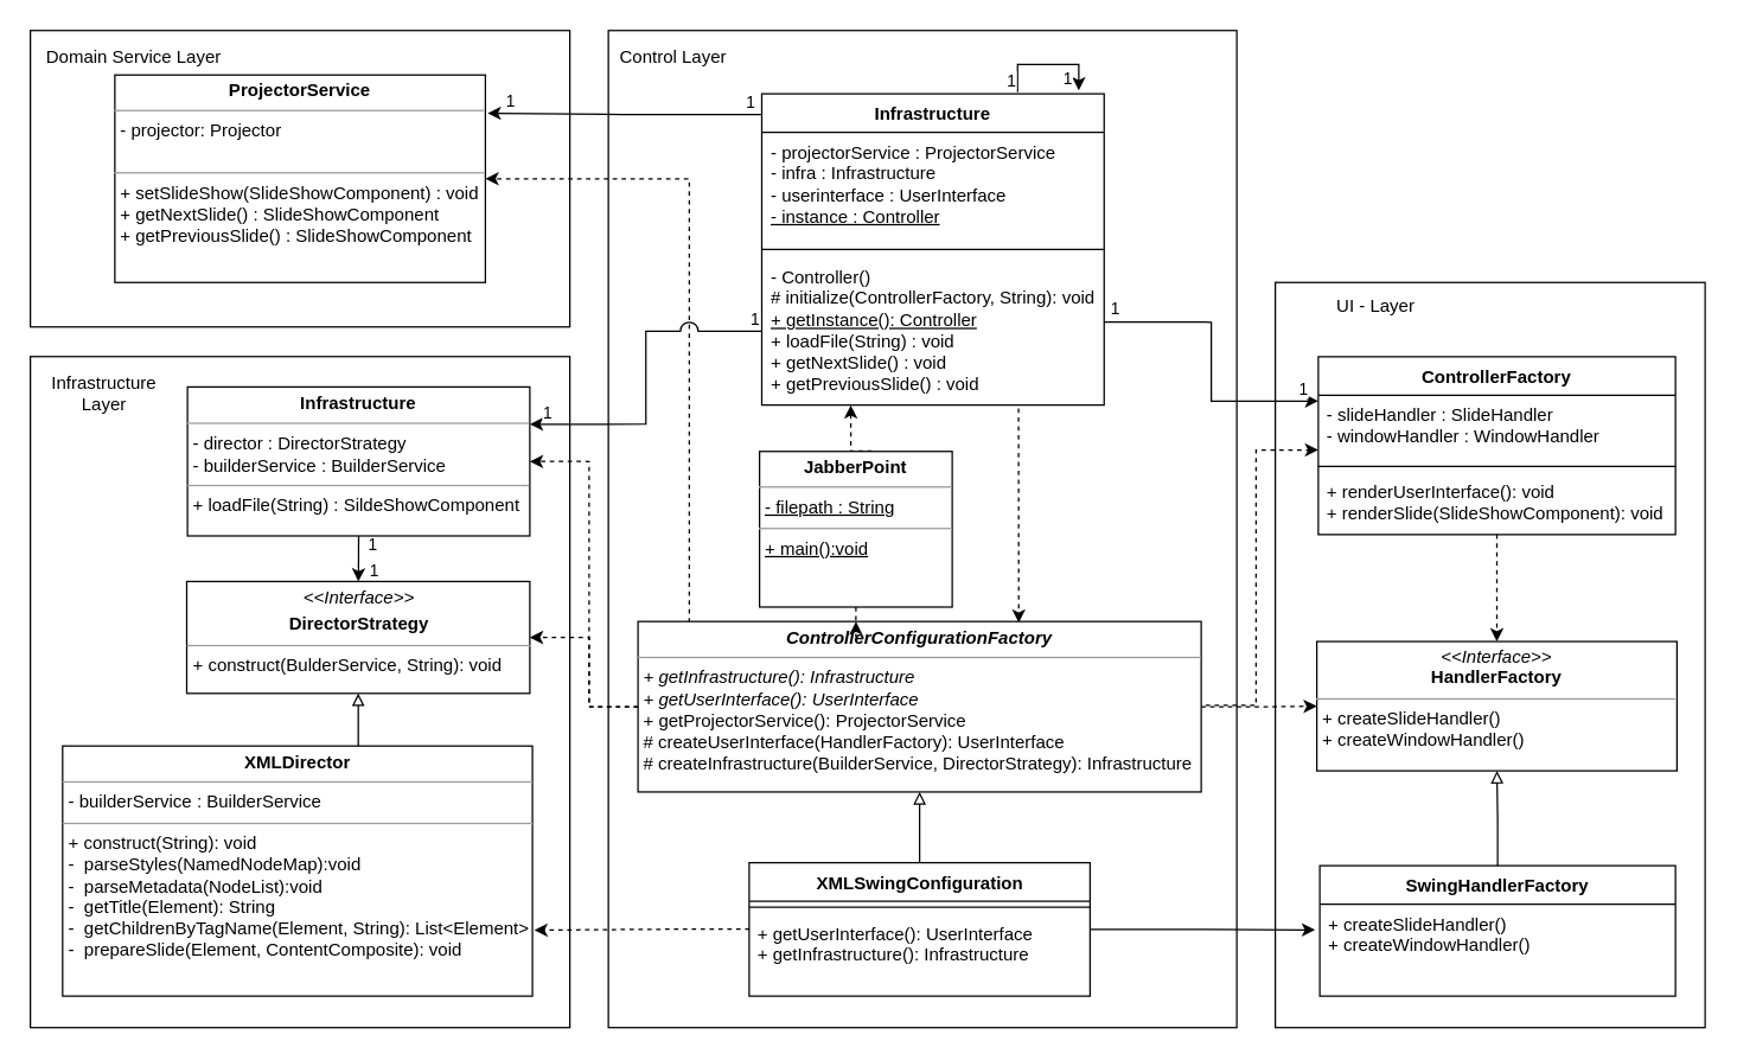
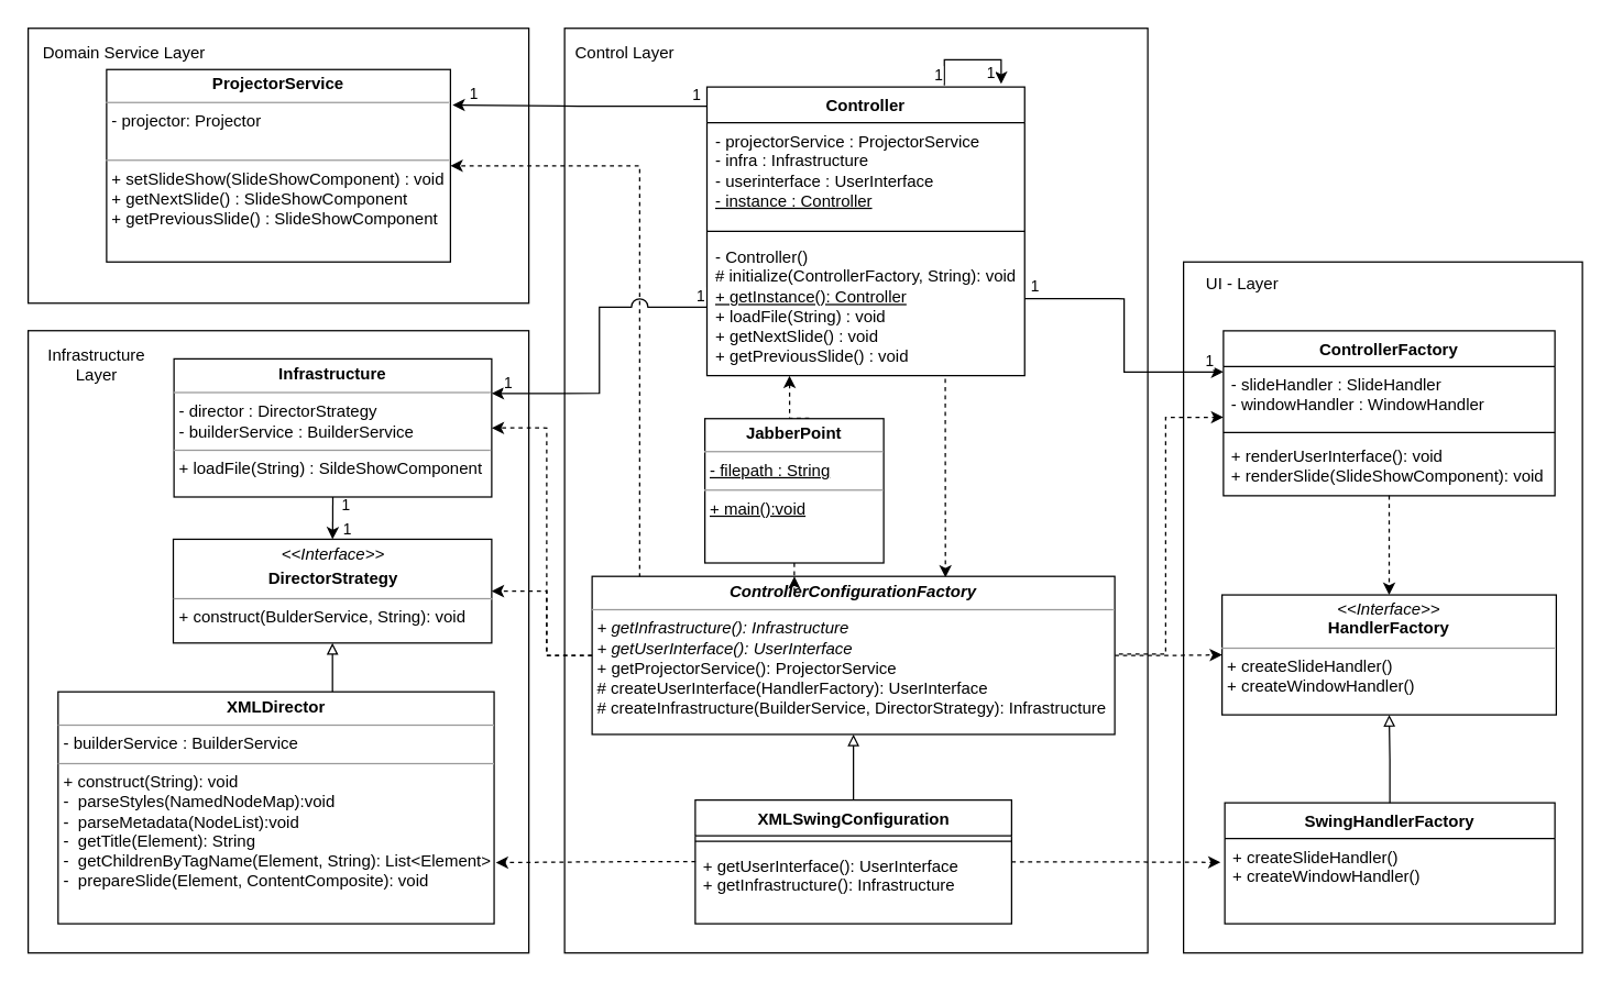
- <mxCell id="13" value="Infrastructure" style="swimlane;fontStyle=1;align=center;verticalAlign=top;childLayout=stackLayout;horizontal=1;startSize=26;horizontalStack=0;resizeParent=1;resizeParentMax=0;resizeLast=0;collapsible=1;marginBottom=0;" vertex="1" parent="1"><mxGeometry x="513.5" y="62.75" width="231" height="210" as="geometry" /></mxCell>
+ <mxCell id="13" value="Controller" style="swimlane;fontStyle=1;align=center;verticalAlign=top;childLayout=stackLayout;horizontal=1;startSize=26;horizontalStack=0;resizeParent=1;resizeParentMax=0;resizeLast=0;collapsible=1;marginBottom=0;" vertex="1" parent="1"><mxGeometry x="513.5" y="62.75" width="231" height="210" as="geometry" /></mxCell>
- <mxCell id="58" value="UI - Layer" style="text;html=1;strokeColor=none;fillColor=none;align=center;verticalAlign=middle;whiteSpace=wrap;rounded=0;" vertex="1" parent="1"><mxGeometry x="888" y="192.75" width="80" height="27.25" as="geometry" /></mxCell>
+ <mxCell id="58" value="UI - Layer" style="text;html=1;strokeColor=none;fillColor=none;align=center;verticalAlign=middle;whiteSpace=wrap;rounded=0;" vertex="1" parent="1"><mxGeometry x="863" y="192.75" width="80" height="27.25" as="geometry" /></mxCell>
- <mxCell id="28" style="edgeStyle=orthogonalEdgeStyle;rounded=0;orthogonalLoop=1;jettySize=auto;html=1;entryX=-0.013;entryY=0.28;entryDx=0;entryDy=0;entryPerimeter=0;dashed=0;" edge="1" parent="1" source="29" target="46"><mxGeometry relative="1" as="geometry" /></mxCell>
+ <mxCell id="28" style="edgeStyle=orthogonalEdgeStyle;rounded=0;orthogonalLoop=1;jettySize=auto;html=1;entryX=-0.013;entryY=0.28;entryDx=0;entryDy=0;entryPerimeter=0;dashed=1;" edge="1" parent="1" source="29" target="46"><mxGeometry relative="1" as="geometry" /></mxCell>
